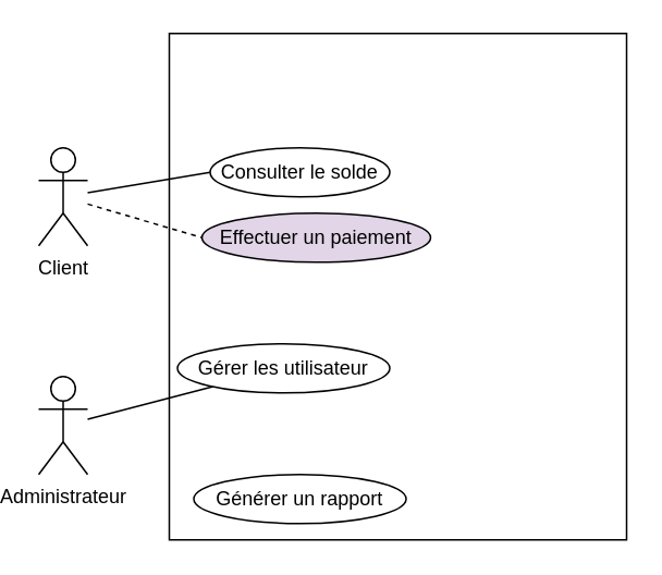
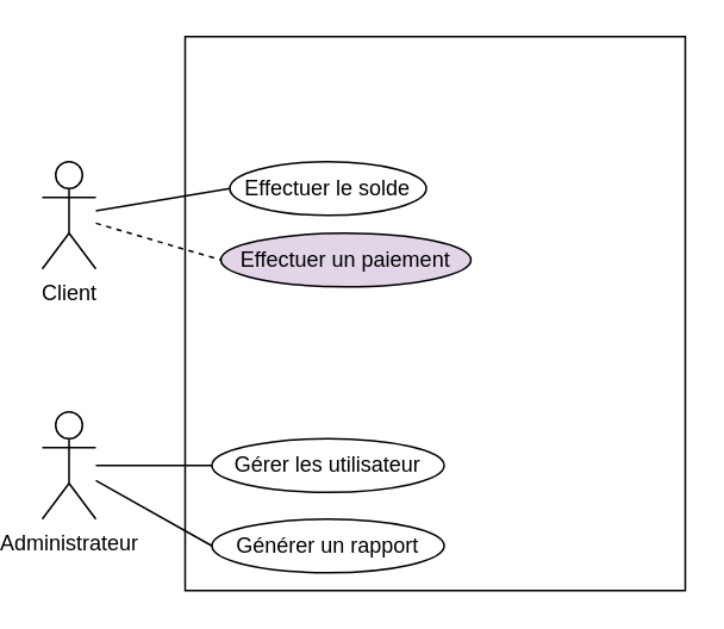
- <mxCell id="5" value="Consulter le solde" style="ellipse;whiteSpace=wrap;html=1;" parent="1" vertex="1"><mxGeometry x="125" y="90" width="110" height="30" as="geometry" /></mxCell>
+ <mxCell id="5" value="Effectuer le solde" style="ellipse;whiteSpace=wrap;html=1;" parent="1" vertex="1"><mxGeometry x="125" y="90" width="110" height="30" as="geometry" /></mxCell>
- <mxCell id="9" value="Gérer les utilisateur" style="ellipse;whiteSpace=wrap;html=1;" vertex="1" parent="1"><mxGeometry x="105" y="210" width="130" height="30" as="geometry" /></mxCell>
+ <mxCell id="9" value="Gérer les utilisateur" style="ellipse;whiteSpace=wrap;html=1;" vertex="1" parent="1"><mxGeometry x="115" y="245" width="130" height="30" as="geometry" /></mxCell>
+ <mxCell id="7" style="edgeStyle=none;html=1;entryX=0;entryY=0.5;entryDx=0;entryDy=0;endArrow=none;endFill=0;" edge="1" parent="1" source="8" target="12"><mxGeometry relative="1" as="geometry" /></mxCell>
